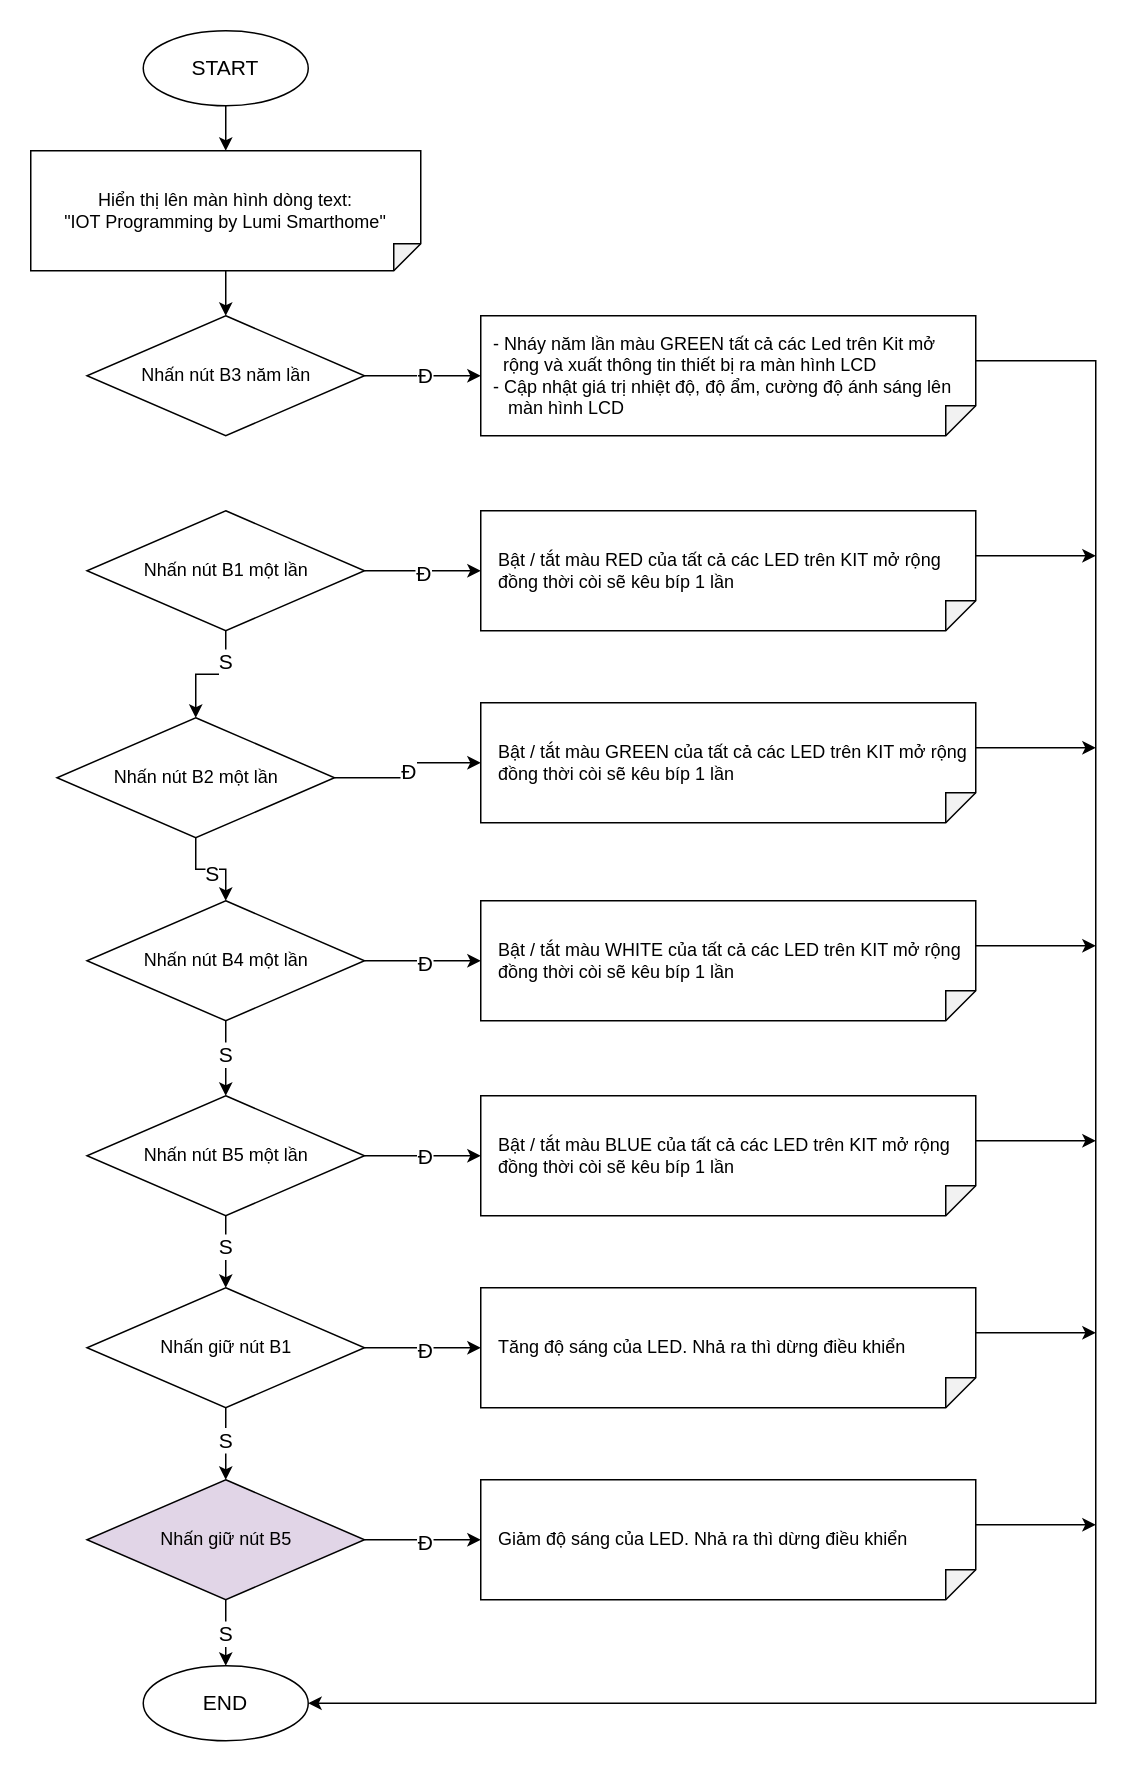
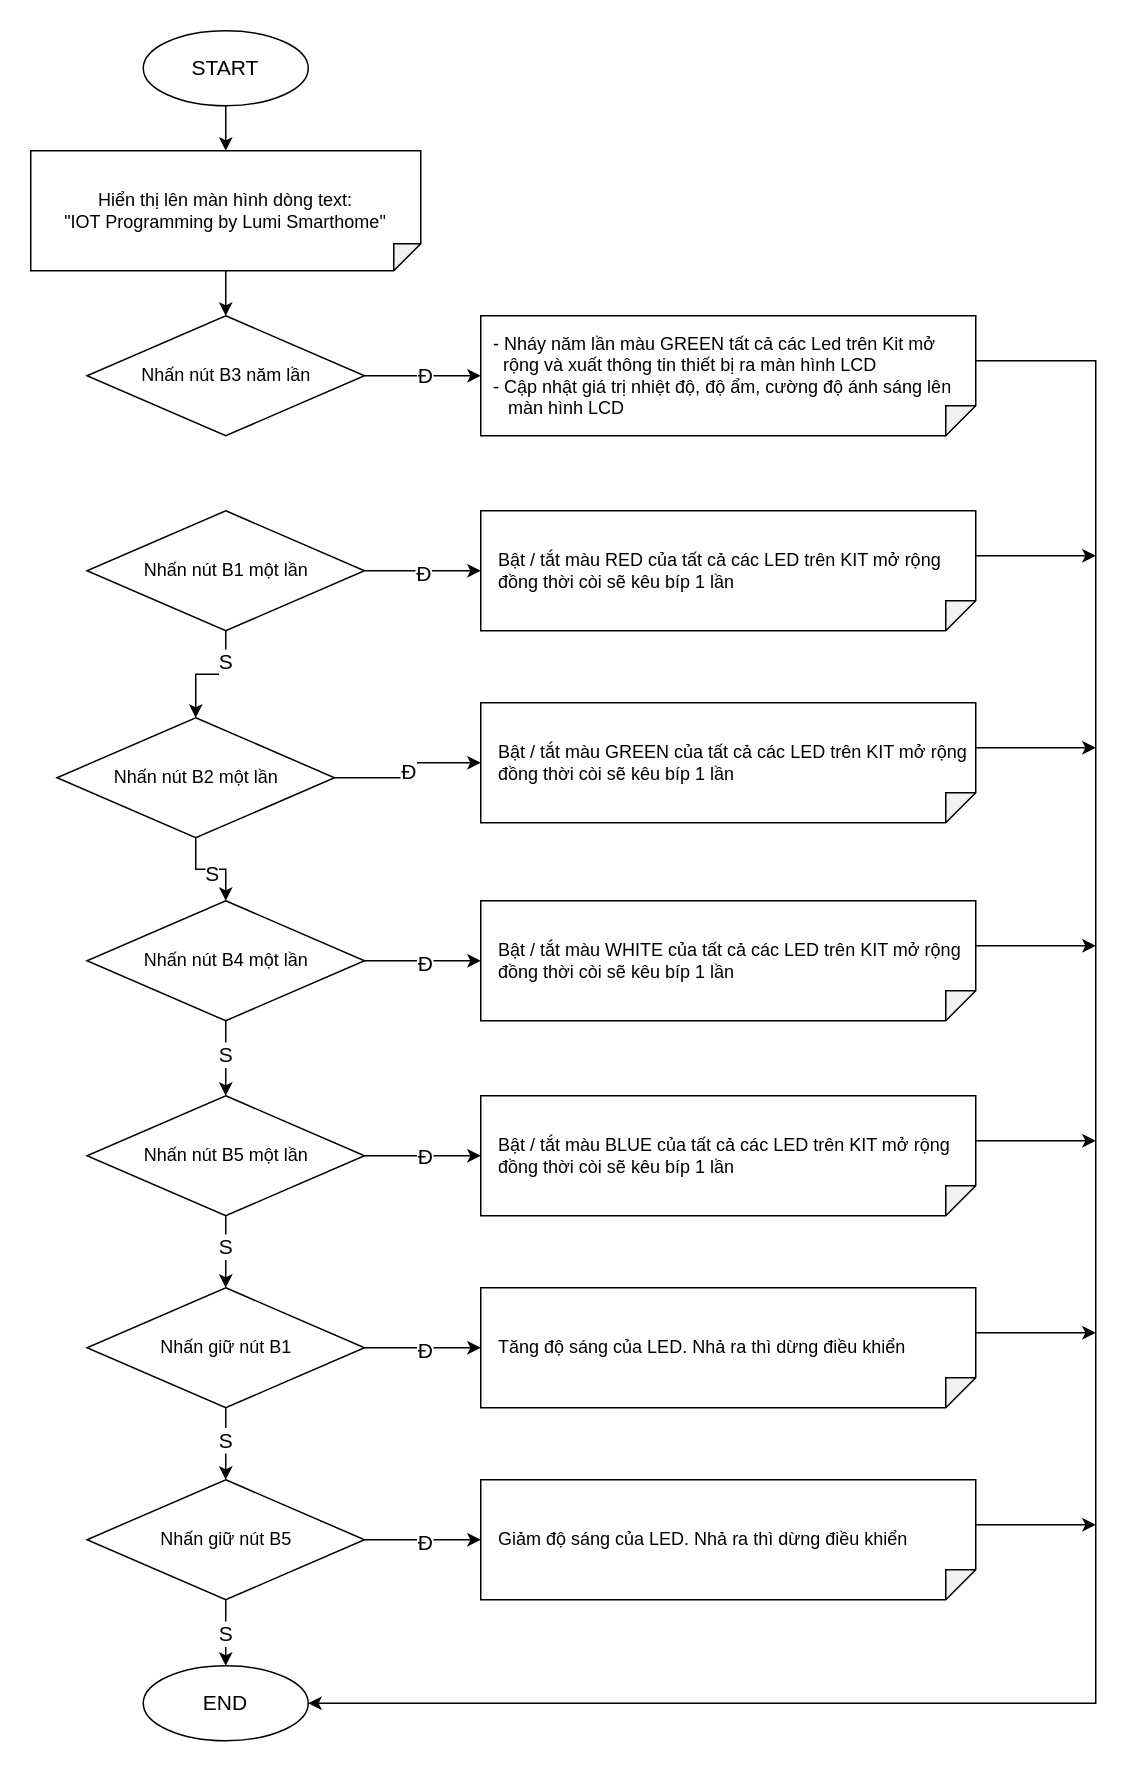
- <mxCell id="21" value="Nhấn giữ nút B5" style="rhombus;whiteSpace=wrap;html=1;fillColor=#e1d5e7;" vertex="1" parent="1"><mxGeometry x="57.5" y="986" width="185" height="80" as="geometry" /></mxCell>
+ <mxCell id="21" value="Nhấn giữ nút B5" style="rhombus;whiteSpace=wrap;html=1;" vertex="1" parent="1"><mxGeometry x="57.5" y="986" width="185" height="80" as="geometry" /></mxCell>
